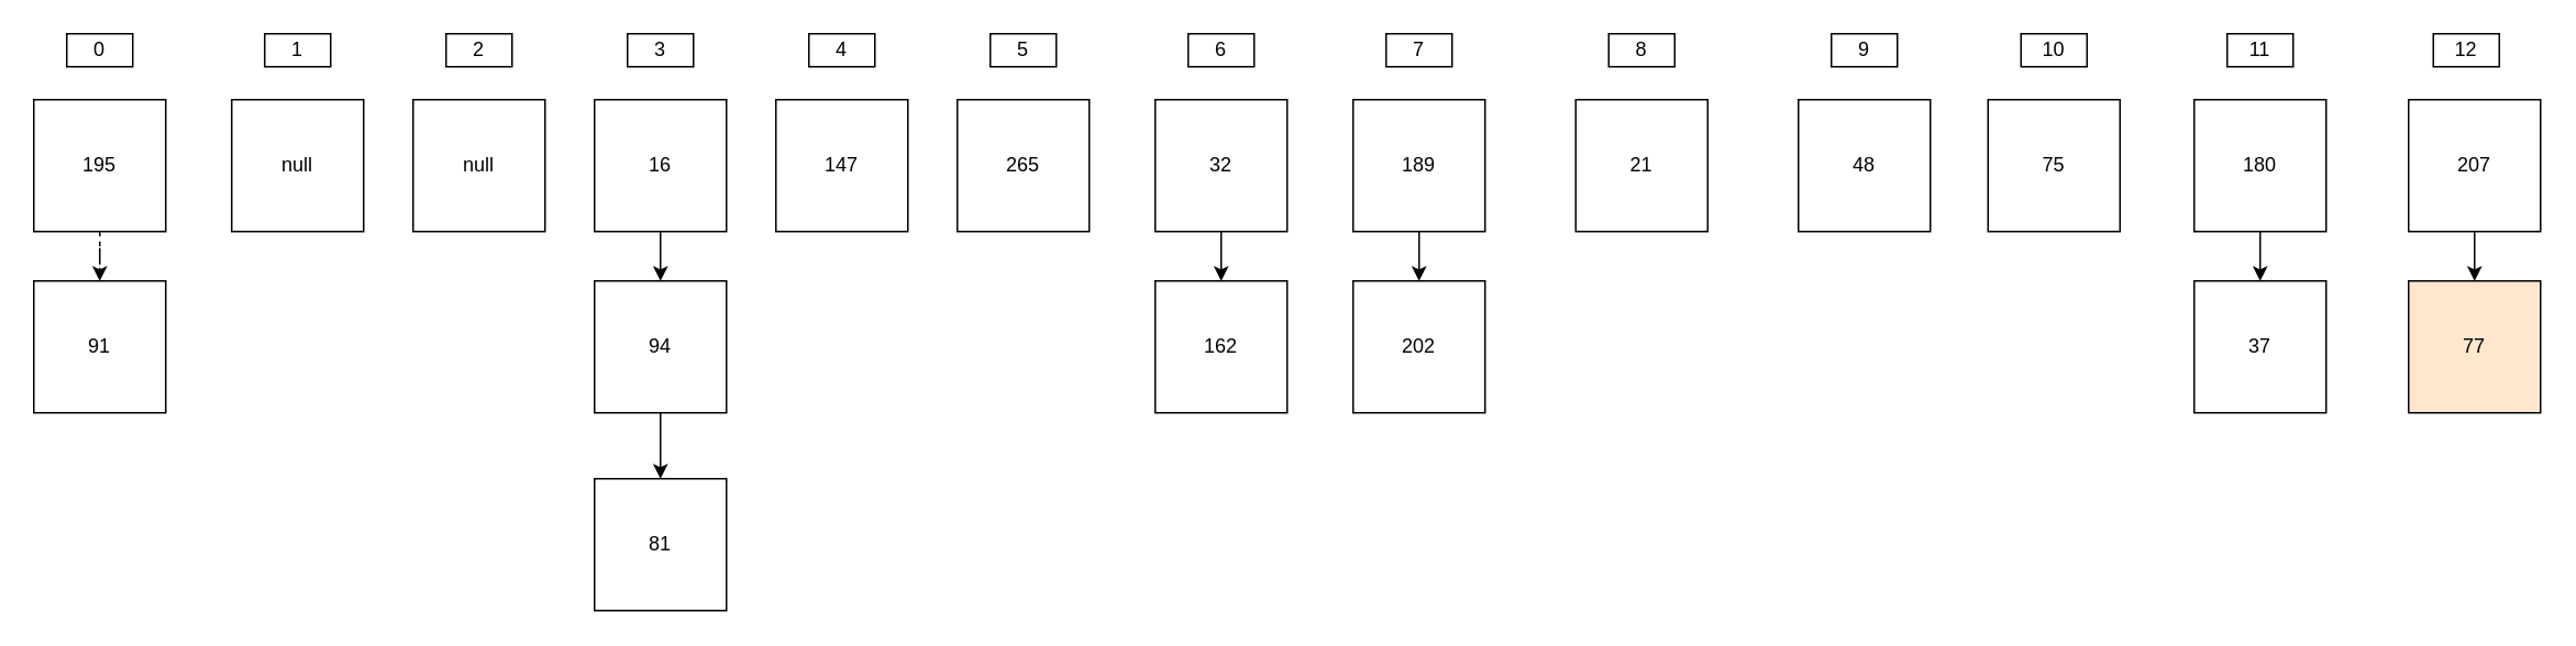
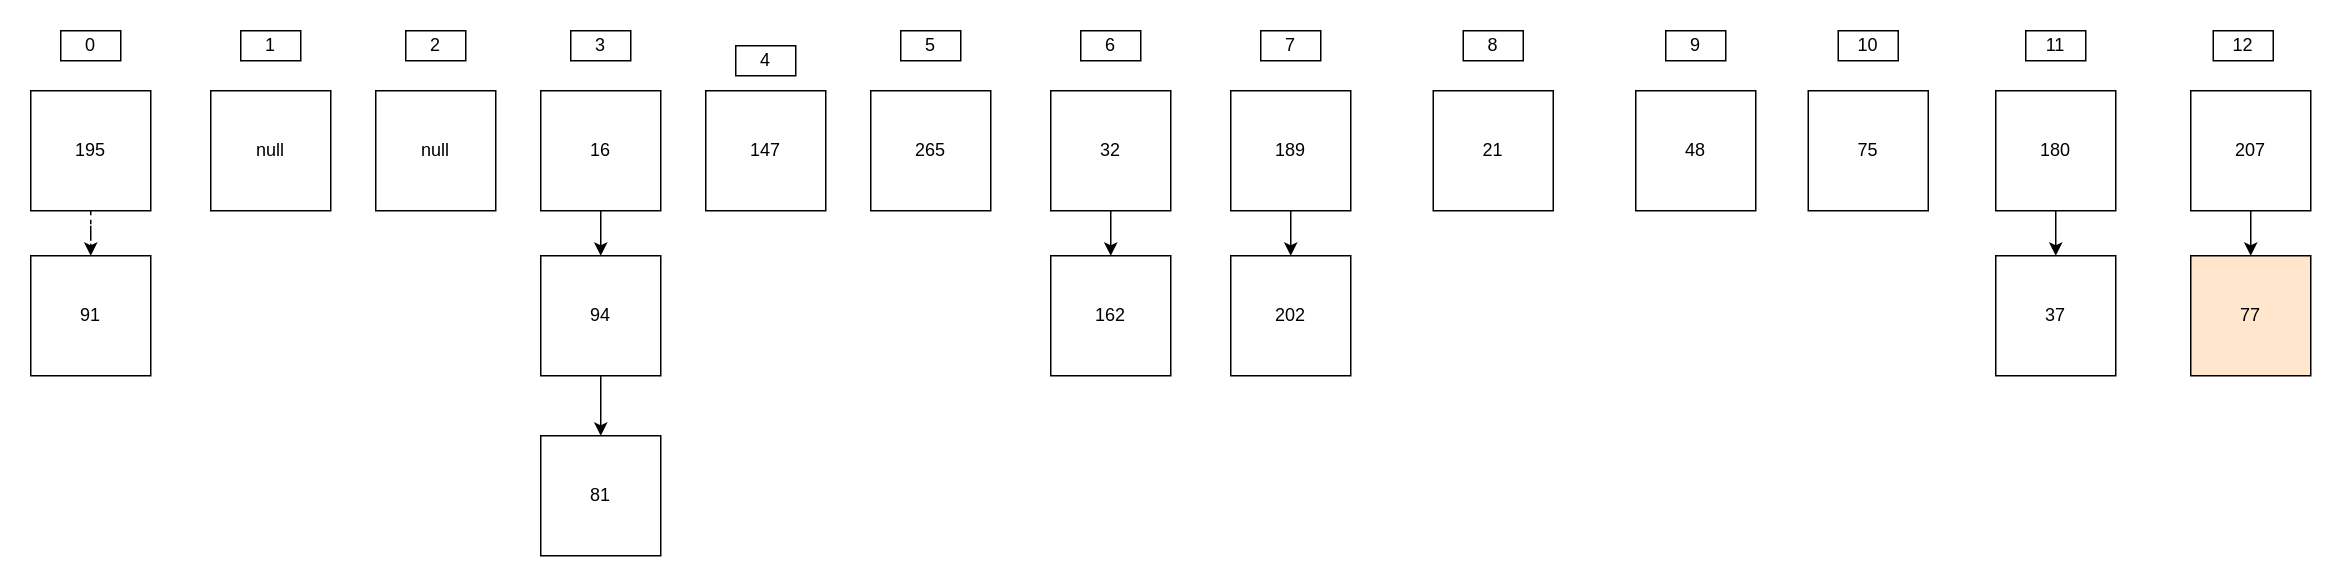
- <mxCell id="26" value="4" style="rounded=0;whiteSpace=wrap;html=1;" vertex="1" parent="1"><mxGeometry x="490" y="20" width="40" height="20" as="geometry" /></mxCell>
+ <mxCell id="26" value="4" style="rounded=0;whiteSpace=wrap;html=1;" vertex="1" parent="1"><mxGeometry x="490" y="30" width="40" height="20" as="geometry" /></mxCell>
